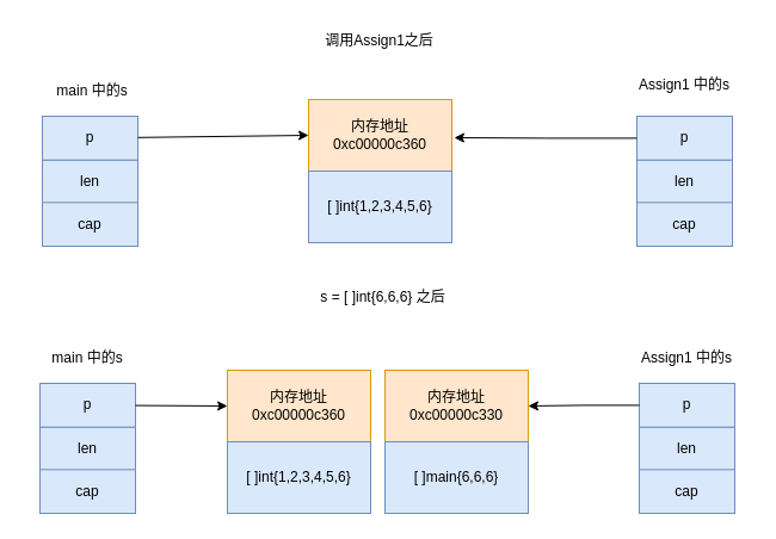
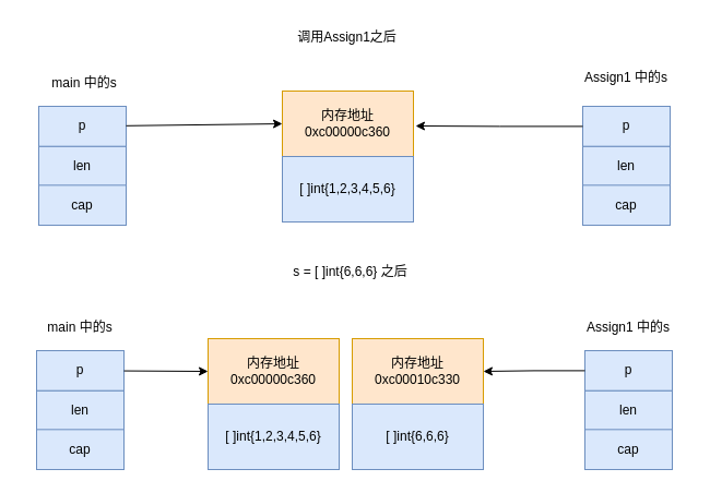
- <mxCell id="18" value="内存地址0xc00000c330" style="rounded=0;whiteSpace=wrap;html=1;fillColor=#ffe6cc;strokeColor=#d79b00;" vertex="1" parent="17"><mxGeometry width="120" height="60" as="geometry" /></mxCell>
+ <mxCell id="18" value="内存地址0xc00010c330" style="rounded=0;whiteSpace=wrap;html=1;fillColor=#ffe6cc;strokeColor=#d79b00;" vertex="1" parent="17"><mxGeometry width="120" height="60" as="geometry" /></mxCell>
- <mxCell id="19" value="[ ]main{6,6,6}" style="rounded=0;whiteSpace=wrap;html=1;fillColor=#dae8fc;strokeColor=#6c8ebf;" vertex="1" parent="17"><mxGeometry y="60" width="120" height="60" as="geometry" /></mxCell>
+ <mxCell id="19" value="[ ]int{6,6,6}" style="rounded=0;whiteSpace=wrap;html=1;fillColor=#dae8fc;strokeColor=#6c8ebf;" vertex="1" parent="17"><mxGeometry y="60" width="120" height="60" as="geometry" /></mxCell>
